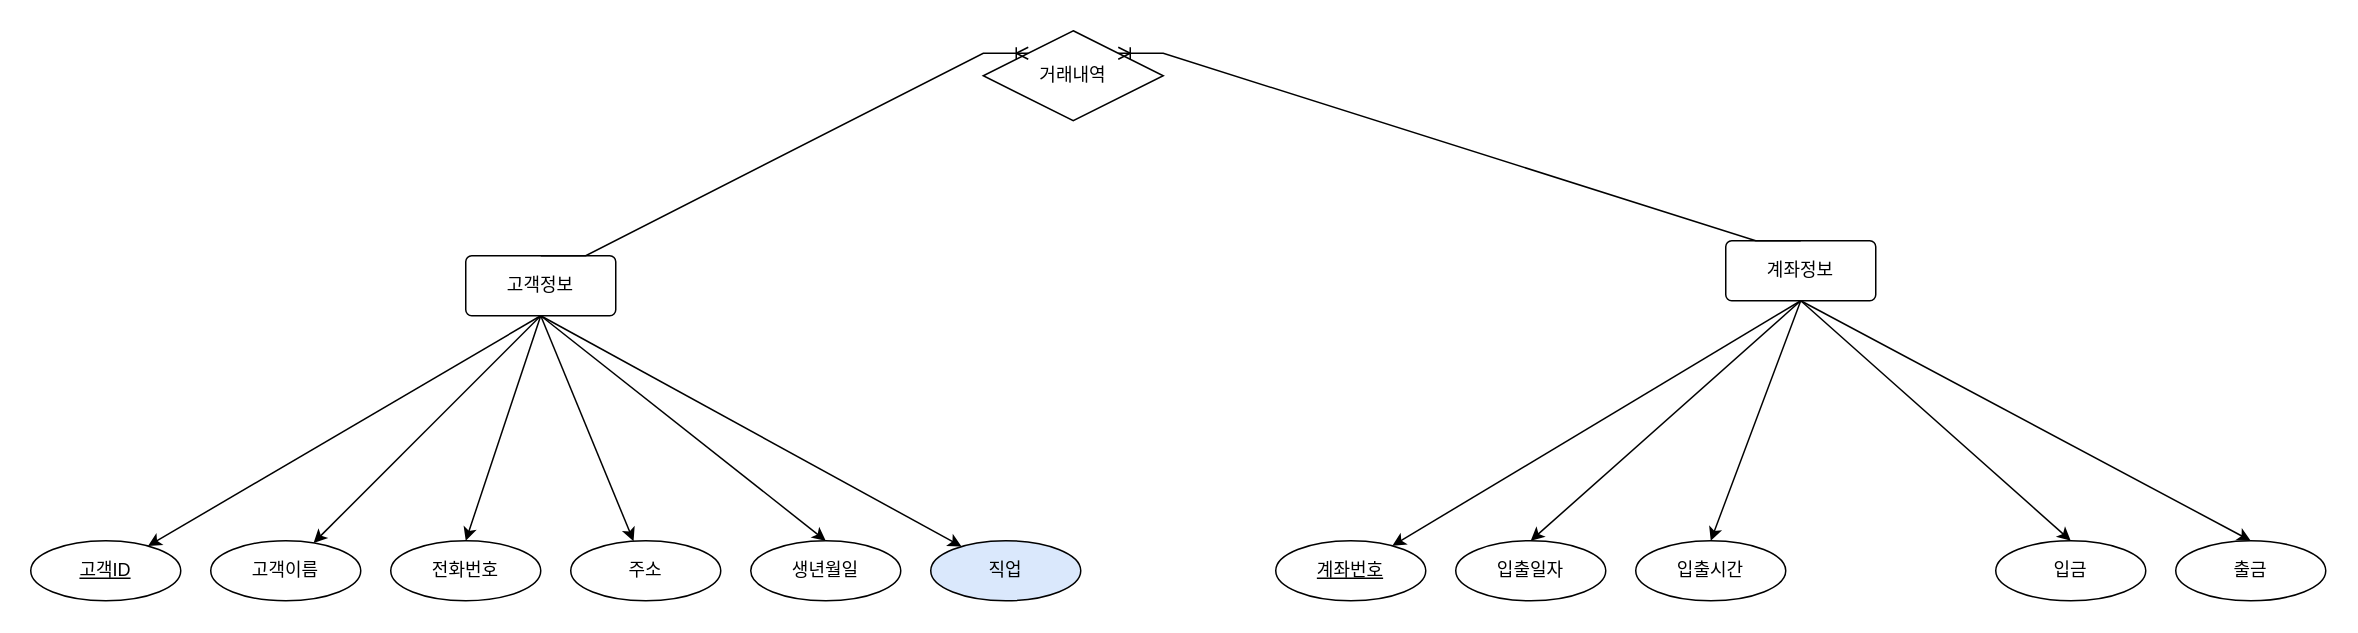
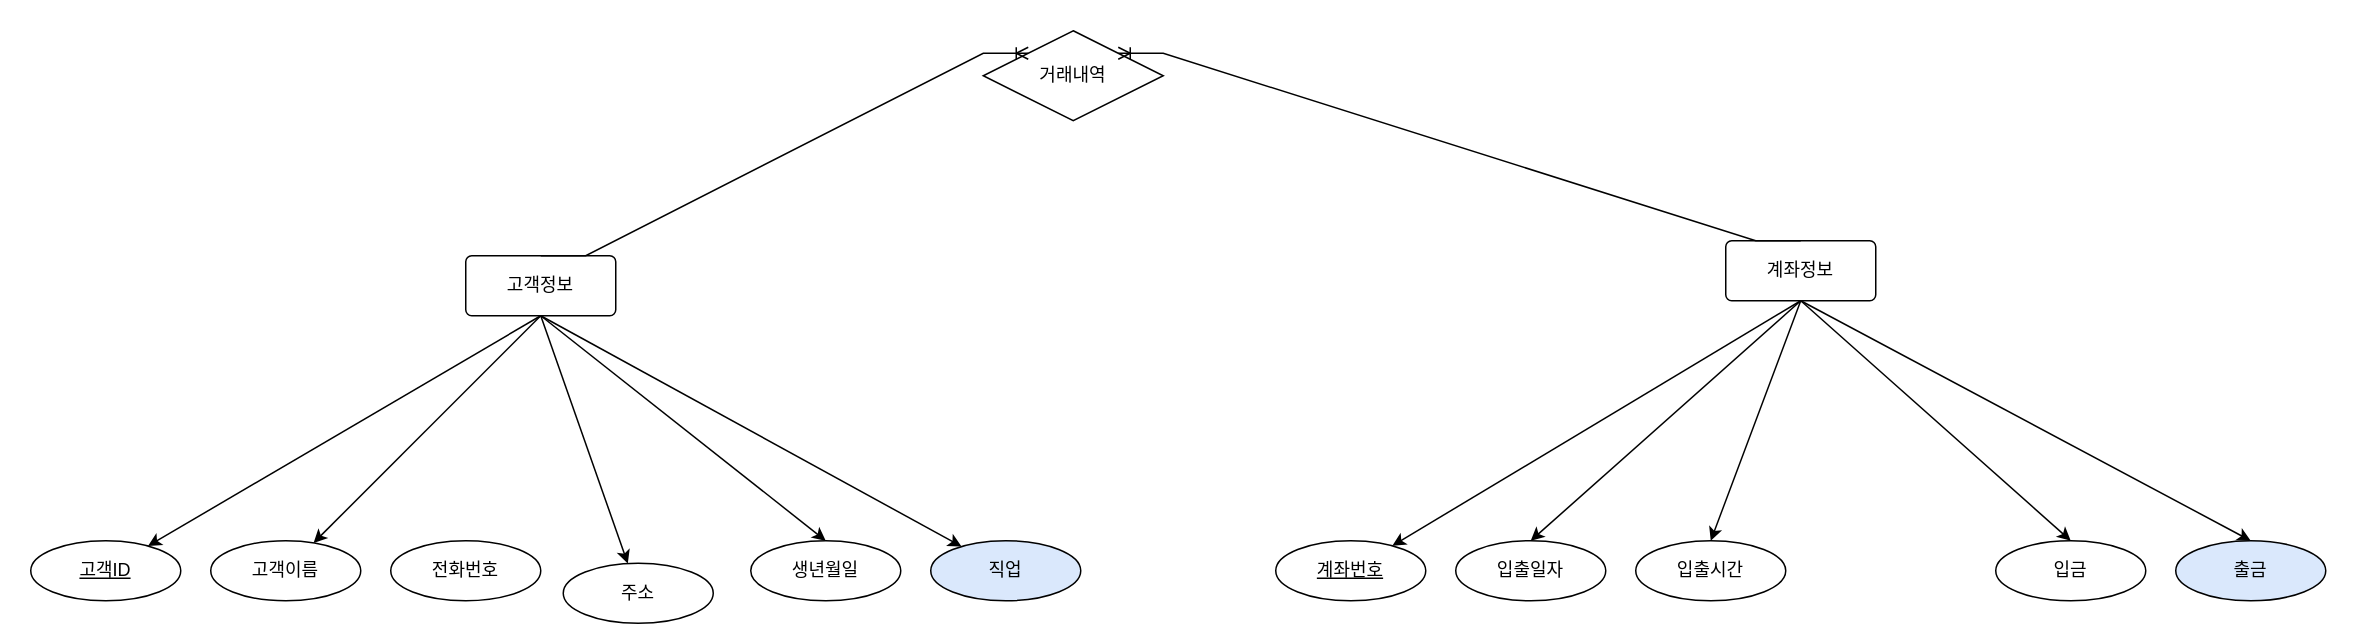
- <mxCell id="4" style="rounded=0;orthogonalLoop=1;jettySize=auto;html=1;entryX=0.5;entryY=0;entryDx=0;entryDy=0;exitX=0.5;exitY=1;exitDx=0;exitDy=0;" edge="1" parent="1" source="8" target="11"><mxGeometry relative="1" as="geometry" /></mxCell>
- <mxCell id="12" value="주소" style="ellipse;whiteSpace=wrap;html=1;align=center;" vertex="1" parent="1"><mxGeometry x="380" y="360" width="100" height="40" as="geometry" /></mxCell>
+ <mxCell id="12" value="주소" style="ellipse;whiteSpace=wrap;html=1;align=center;" vertex="1" parent="1"><mxGeometry x="375" y="375" width="100" height="40" as="geometry" /></mxCell>
- <mxCell id="21" value="출금" style="ellipse;whiteSpace=wrap;html=1;align=center;" vertex="1" parent="1"><mxGeometry x="1450" y="360" width="100" height="40" as="geometry" /></mxCell>
+ <mxCell id="21" value="출금" style="ellipse;whiteSpace=wrap;html=1;align=center;fillColor=#dae8fc;" vertex="1" parent="1"><mxGeometry x="1450" y="360" width="100" height="40" as="geometry" /></mxCell>
